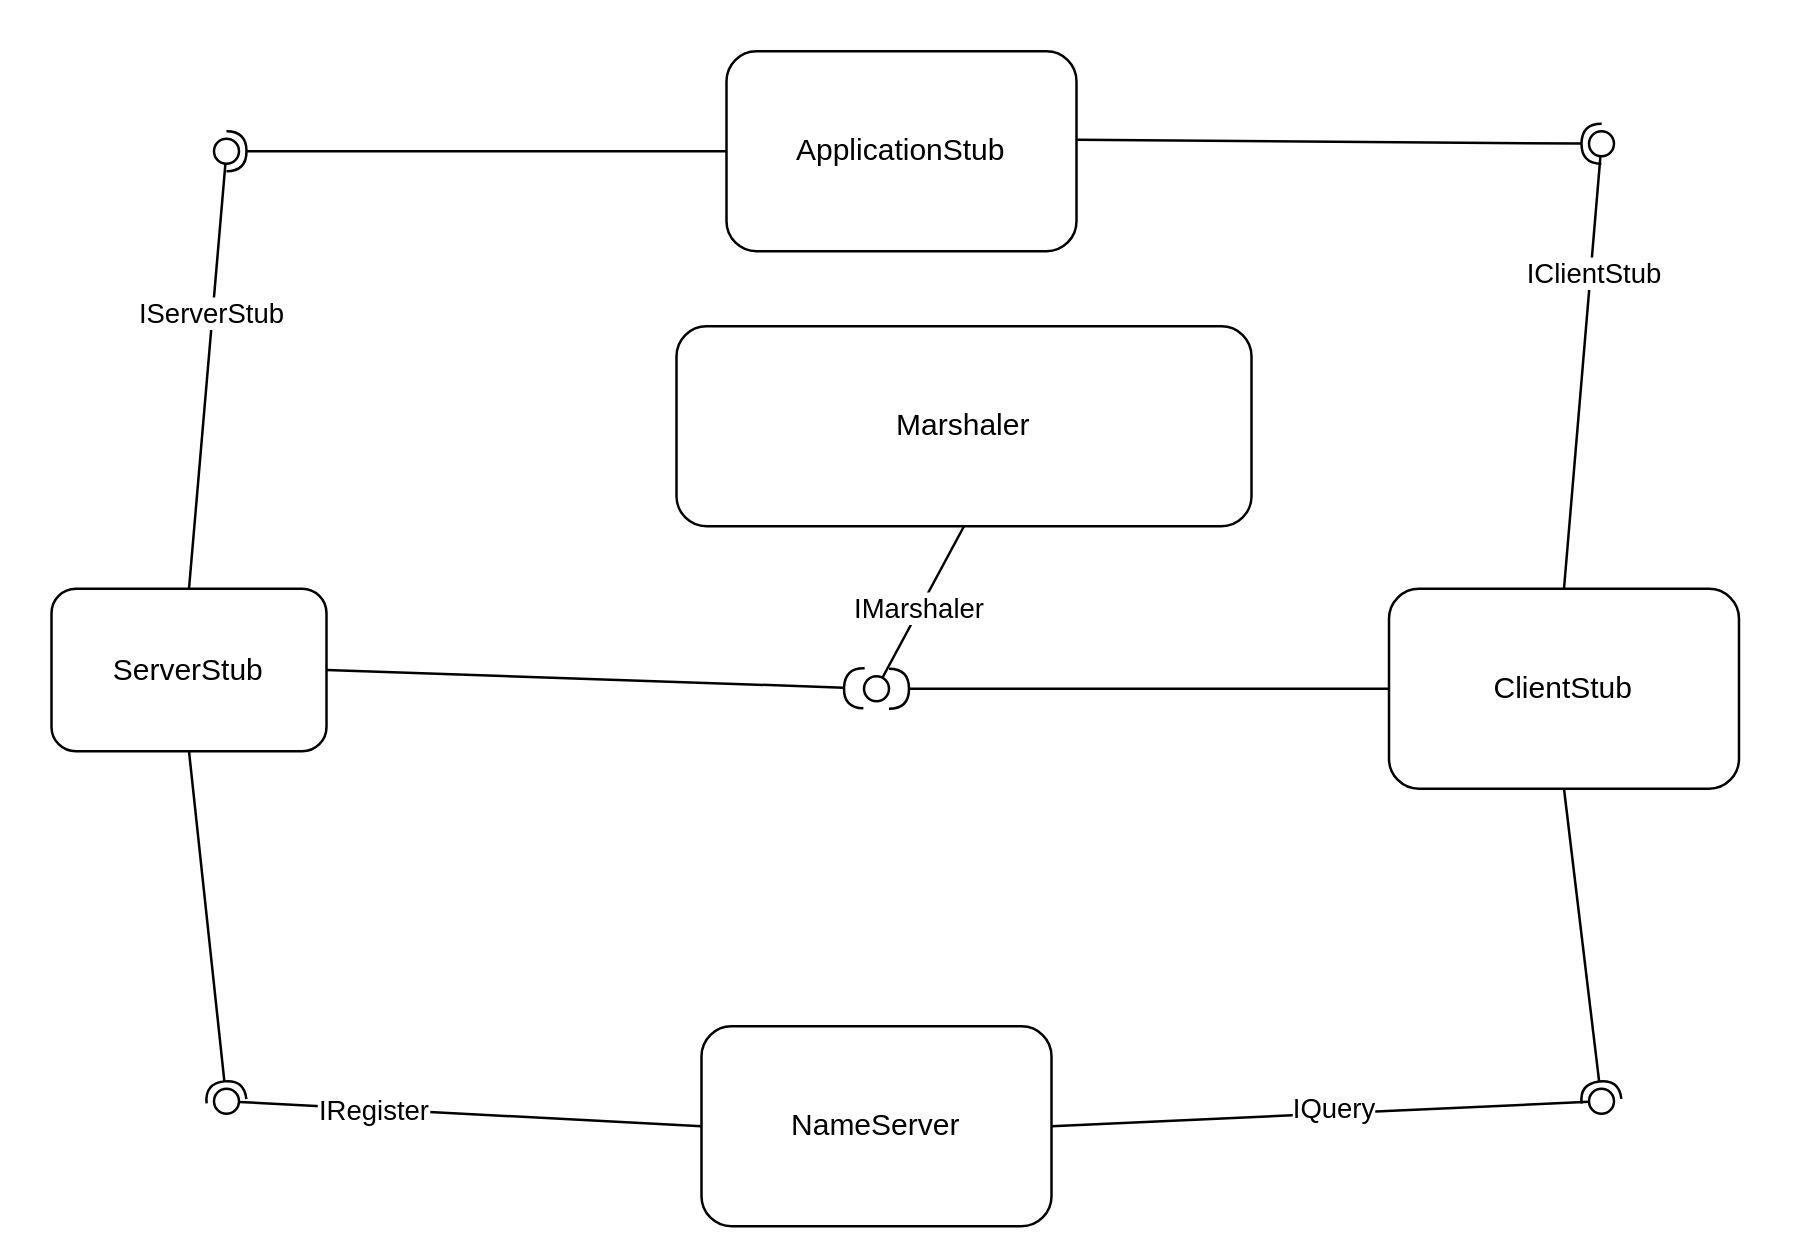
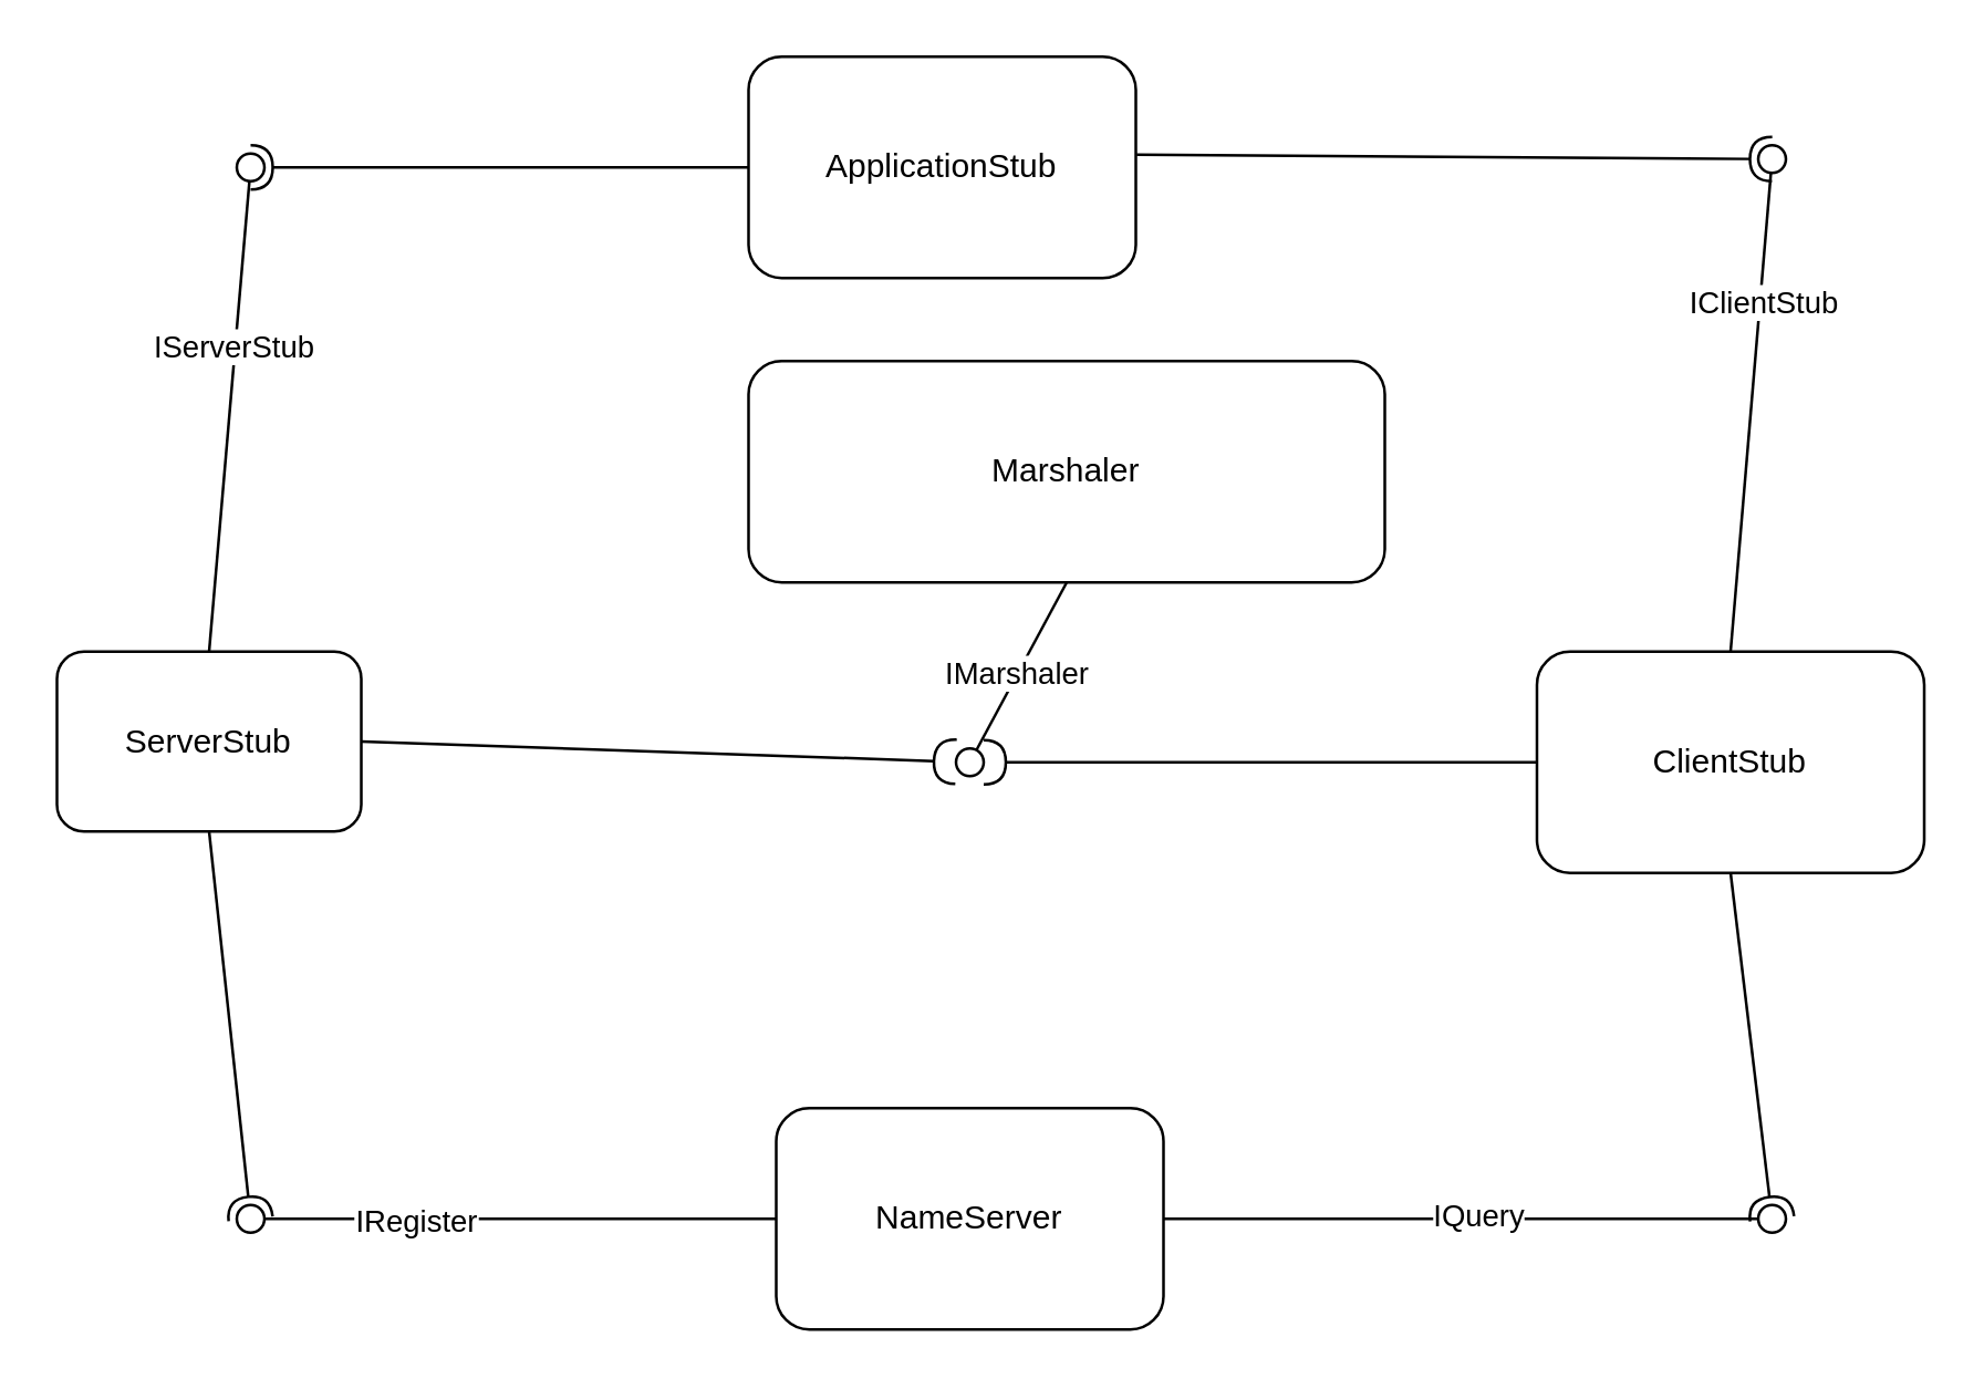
- <mxCell id="6" value="ApplicationStub" style="rounded=1;whiteSpace=wrap;html=1;" vertex="1" parent="1"><mxGeometry x="290" y="20" width="140" height="80" as="geometry" /></mxCell>
+ <mxCell id="6" value="ApplicationStub" style="rounded=1;whiteSpace=wrap;html=1;" vertex="1" parent="1"><mxGeometry x="270" y="20" width="140" height="80" as="geometry" /></mxCell>
- <mxCell id="2" value="NameServer" style="rounded=1;whiteSpace=wrap;html=1;" vertex="1" parent="1"><mxGeometry x="280" y="410" width="140" height="80" as="geometry" /></mxCell>
+ <mxCell id="2" value="NameServer" style="rounded=1;whiteSpace=wrap;html=1;" vertex="1" parent="1"><mxGeometry x="280" y="400" width="140" height="80" as="geometry" /></mxCell>
